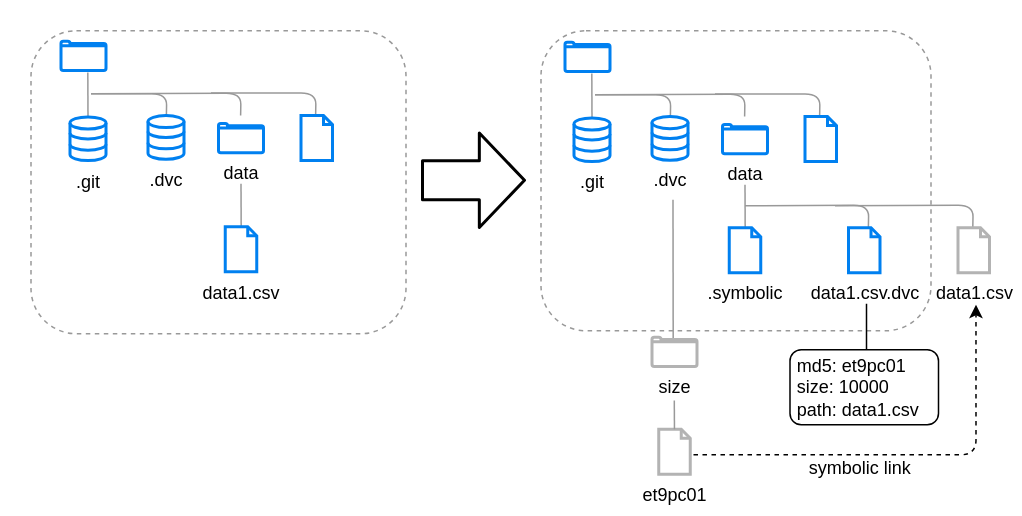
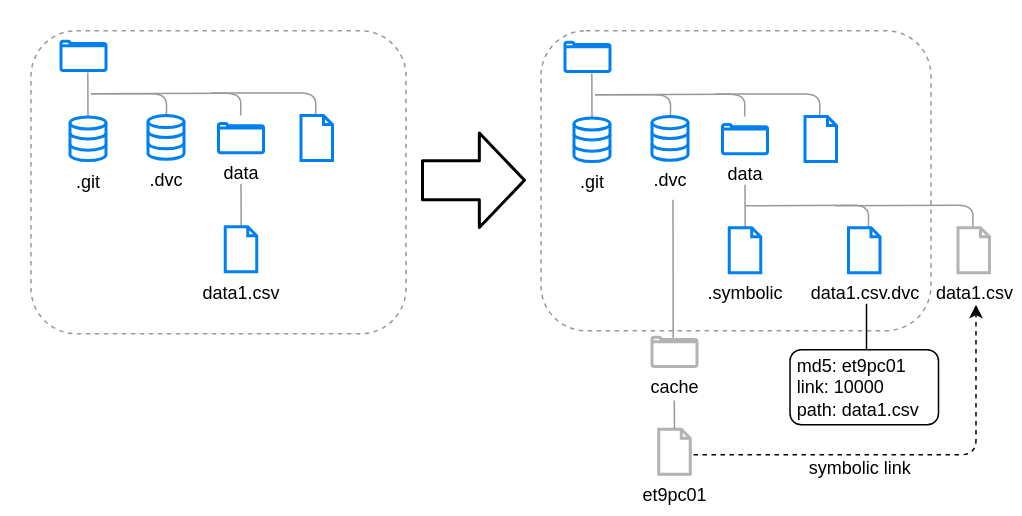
- <mxCell id="32" value="size" style="html=1;verticalLabelPosition=bottom;align=center;labelBackgroundColor=none;verticalAlign=top;strokeWidth=2;strokeColor=#B3B3B3;shadow=0;dashed=0;shape=mxgraph.ios7.icons.folder;fontSize=12;fillColor=none;fontColor=#000000;" vertex="1" parent="1"><mxGeometry x="434" y="224.34" width="30" height="19.5" as="geometry" /></mxCell>
+ <mxCell id="32" value="cache" style="html=1;verticalLabelPosition=bottom;align=center;labelBackgroundColor=none;verticalAlign=top;strokeWidth=2;strokeColor=#B3B3B3;shadow=0;dashed=0;shape=mxgraph.ios7.icons.folder;fontSize=12;fillColor=none;fontColor=#000000;" vertex="1" parent="1"><mxGeometry x="434" y="224.34" width="30" height="19.5" as="geometry" /></mxCell>
- <mxCell id="36" value="&lt;span style=&quot;font-size: 12px&quot;&gt;md5: et9pc01&lt;br&gt;size: 10000&lt;br&gt;path: data1.csv&lt;br style=&quot;font-size: 12px&quot;&gt;&lt;/span&gt;" style="rounded=1;whiteSpace=wrap;html=1;fillColor=none;strokeColor=#000000;align=left;fontColor=#000000;fontSize=12;spacingLeft=3;" vertex="1" parent="1"><mxGeometry x="526" y="232.67" width="99" height="50" as="geometry" /></mxCell>
+ <mxCell id="36" value="&lt;span style=&quot;font-size: 12px&quot;&gt;md5: et9pc01&lt;br&gt;link: 10000&lt;br&gt;path: data1.csv&lt;br style=&quot;font-size: 12px&quot;&gt;&lt;/span&gt;" style="rounded=1;whiteSpace=wrap;html=1;fillColor=none;strokeColor=#000000;align=left;fontColor=#000000;fontSize=12;spacingLeft=3;" vertex="1" parent="1"><mxGeometry x="526" y="232.67" width="99" height="50" as="geometry" /></mxCell>
